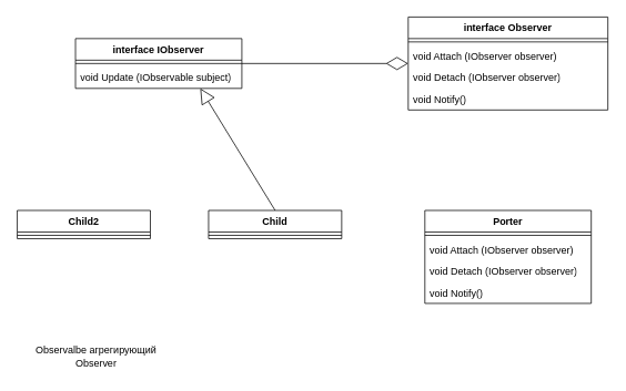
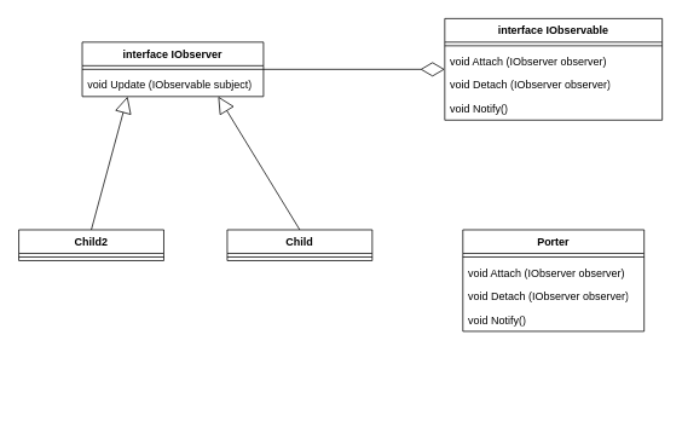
- <mxCell id="2" value="interface Observer" style="swimlane;fontStyle=1;align=center;verticalAlign=top;childLayout=stackLayout;horizontal=1;startSize=26;horizontalStack=0;resizeParent=1;resizeParentMax=0;resizeLast=0;collapsible=1;marginBottom=0;whiteSpace=wrap;html=1;" vertex="1" parent="1"><mxGeometry x="490" y="20" width="240" height="112" as="geometry" /></mxCell>
+ <mxCell id="2" value="interface IObservable" style="swimlane;fontStyle=1;align=center;verticalAlign=top;childLayout=stackLayout;horizontal=1;startSize=26;horizontalStack=0;resizeParent=1;resizeParentMax=0;resizeLast=0;collapsible=1;marginBottom=0;whiteSpace=wrap;html=1;" vertex="1" parent="1"><mxGeometry x="490" y="20" width="240" height="112" as="geometry" /></mxCell>
+ <mxCell id="19" value="" style="endArrow=block;endSize=16;endFill=0;html=1;rounded=0;entryX=0.25;entryY=1;entryDx=0;entryDy=0;exitX=0.5;exitY=0;exitDx=0;exitDy=0;" edge="1" parent="1" source="17" target="7"><mxGeometry width="160" relative="1" as="geometry"><mxPoint x="340" y="309" as="sourcePoint" /><mxPoint x="500" y="309" as="targetPoint" /></mxGeometry></mxCell>
- <mxCell id="22" value="Observalbe агрегирующий Observer" style="text;html=1;strokeColor=none;fillColor=none;align=center;verticalAlign=middle;whiteSpace=wrap;rounded=0;" vertex="1" parent="1"><mxGeometry x="30" y="409" width="170" height="40" as="geometry" /></mxCell>
